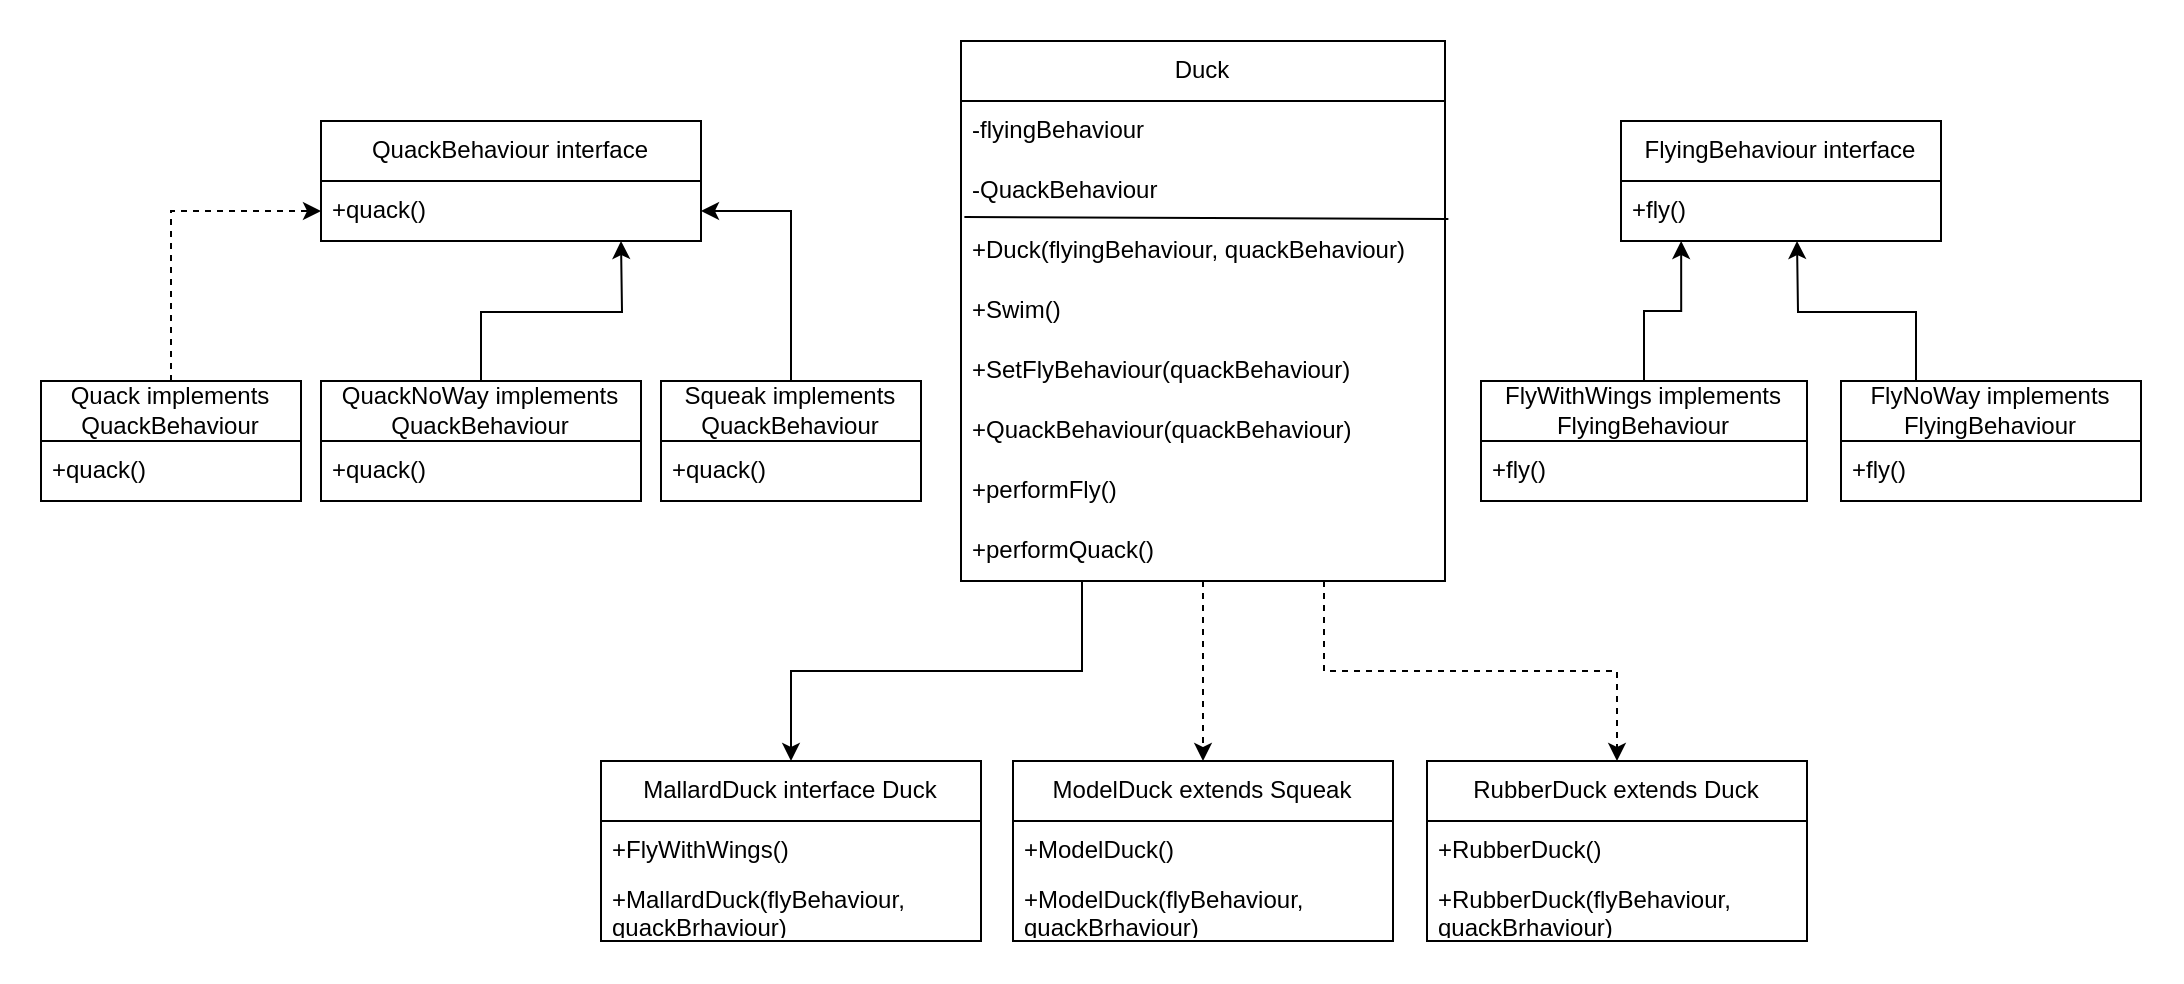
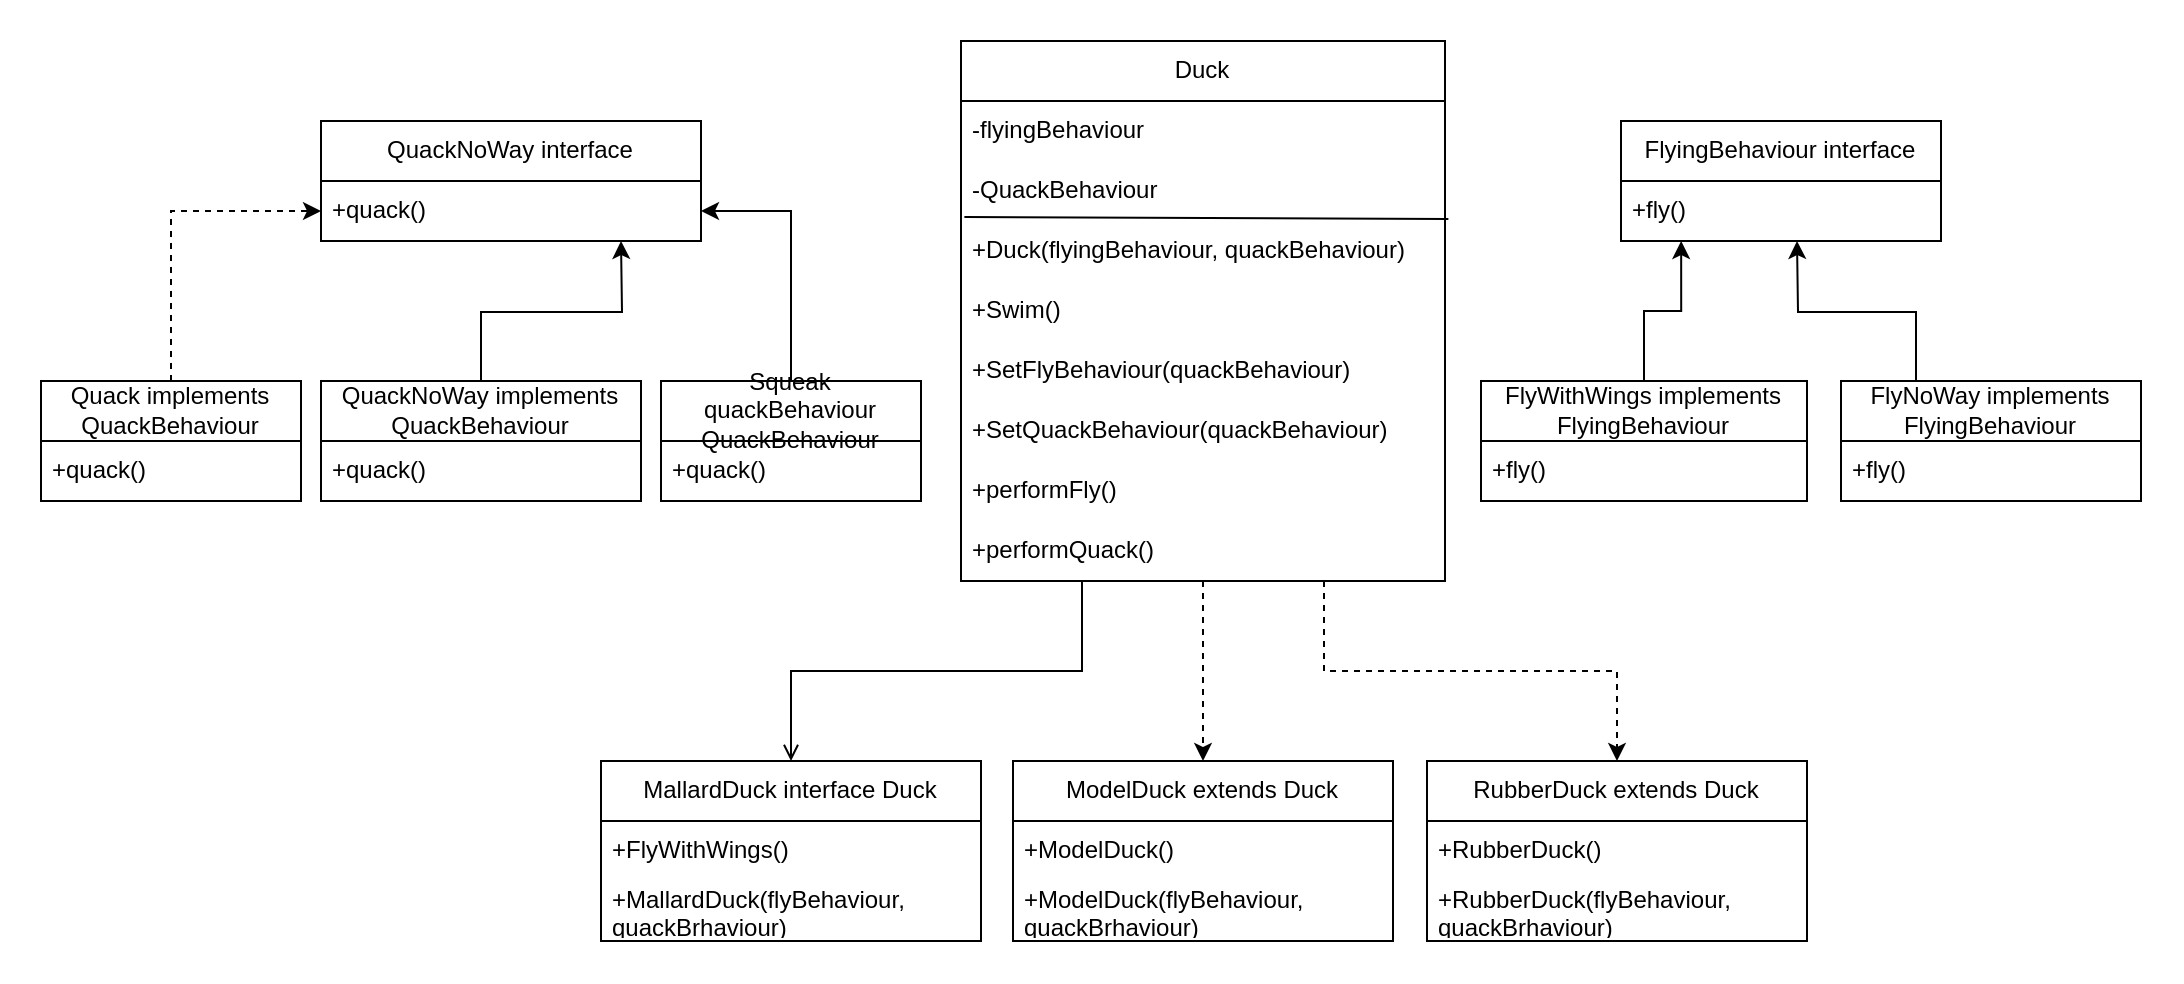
- <mxCell id="17" value="QuackBehaviour interface" style="swimlane;fontStyle=0;childLayout=stackLayout;horizontal=1;startSize=30;horizontalStack=0;resizeParent=1;resizeParentMax=0;resizeLast=0;collapsible=1;marginBottom=0;whiteSpace=wrap;html=1;" vertex="1" parent="1"><mxGeometry x="160" y="60" width="190" height="60" as="geometry" /></mxCell>
+ <mxCell id="17" value="QuackNoWay interface" style="swimlane;fontStyle=0;childLayout=stackLayout;horizontal=1;startSize=30;horizontalStack=0;resizeParent=1;resizeParentMax=0;resizeLast=0;collapsible=1;marginBottom=0;whiteSpace=wrap;html=1;" vertex="1" parent="1"><mxGeometry x="160" y="60" width="190" height="60" as="geometry" /></mxCell>
- <mxCell id="26" value="Squeak implements QuackBehaviour" style="swimlane;fontStyle=0;childLayout=stackLayout;horizontal=1;startSize=30;horizontalStack=0;resizeParent=1;resizeParentMax=0;resizeLast=0;collapsible=1;marginBottom=0;whiteSpace=wrap;html=1;" vertex="1" parent="1"><mxGeometry x="330" y="190" width="130" height="60" as="geometry" /></mxCell>
+ <mxCell id="26" value="Squeak quackBehaviour QuackBehaviour" style="swimlane;fontStyle=0;childLayout=stackLayout;horizontal=1;startSize=30;horizontalStack=0;resizeParent=1;resizeParentMax=0;resizeLast=0;collapsible=1;marginBottom=0;whiteSpace=wrap;html=1;" vertex="1" parent="1"><mxGeometry x="330" y="190" width="130" height="60" as="geometry" /></mxCell>
- <mxCell id="12" value="+QuackBehaviour(quackBehaviour)" style="text;strokeColor=none;fillColor=none;align=left;verticalAlign=middle;spacingLeft=4;spacingRight=4;overflow=hidden;points=[[0,0.5],[1,0.5]];portConstraint=eastwest;rotatable=0;whiteSpace=wrap;html=1;" vertex="1" parent="5"><mxGeometry y="180" width="242" height="30" as="geometry" /></mxCell>
+ <mxCell id="12" value="+SetQuackBehaviour(quackBehaviour)" style="text;strokeColor=none;fillColor=none;align=left;verticalAlign=middle;spacingLeft=4;spacingRight=4;overflow=hidden;points=[[0,0.5],[1,0.5]];portConstraint=eastwest;rotatable=0;whiteSpace=wrap;html=1;" vertex="1" parent="5"><mxGeometry y="180" width="242" height="30" as="geometry" /></mxCell>
- <mxCell id="2" style="edgeStyle=orthogonalEdgeStyle;rounded=0;orthogonalLoop=1;jettySize=auto;html=1;exitX=0.25;exitY=1;exitDx=0;exitDy=0;entryX=0.5;entryY=0;entryDx=0;entryDy=0;" edge="1" parent="1" source="5" target="34"><mxGeometry relative="1" as="geometry" /></mxCell>
+ <mxCell id="2" style="edgeStyle=orthogonalEdgeStyle;rounded=0;orthogonalLoop=1;jettySize=auto;html=1;exitX=0.25;exitY=1;exitDx=0;exitDy=0;entryX=0.5;entryY=0;entryDx=0;entryDy=0;endArrow=open;" edge="1" parent="1" source="5" target="34"><mxGeometry relative="1" as="geometry" /></mxCell>
- <mxCell id="37" value="ModelDuck extends Squeak" style="swimlane;fontStyle=0;childLayout=stackLayout;horizontal=1;startSize=30;horizontalStack=0;resizeParent=1;resizeParentMax=0;resizeLast=0;collapsible=1;marginBottom=0;whiteSpace=wrap;html=1;" vertex="1" parent="1"><mxGeometry x="506" y="380" width="190" height="90" as="geometry" /></mxCell>
+ <mxCell id="37" value="ModelDuck extends Duck" style="swimlane;fontStyle=0;childLayout=stackLayout;horizontal=1;startSize=30;horizontalStack=0;resizeParent=1;resizeParentMax=0;resizeLast=0;collapsible=1;marginBottom=0;whiteSpace=wrap;html=1;" vertex="1" parent="1"><mxGeometry x="506" y="380" width="190" height="90" as="geometry" /></mxCell>
